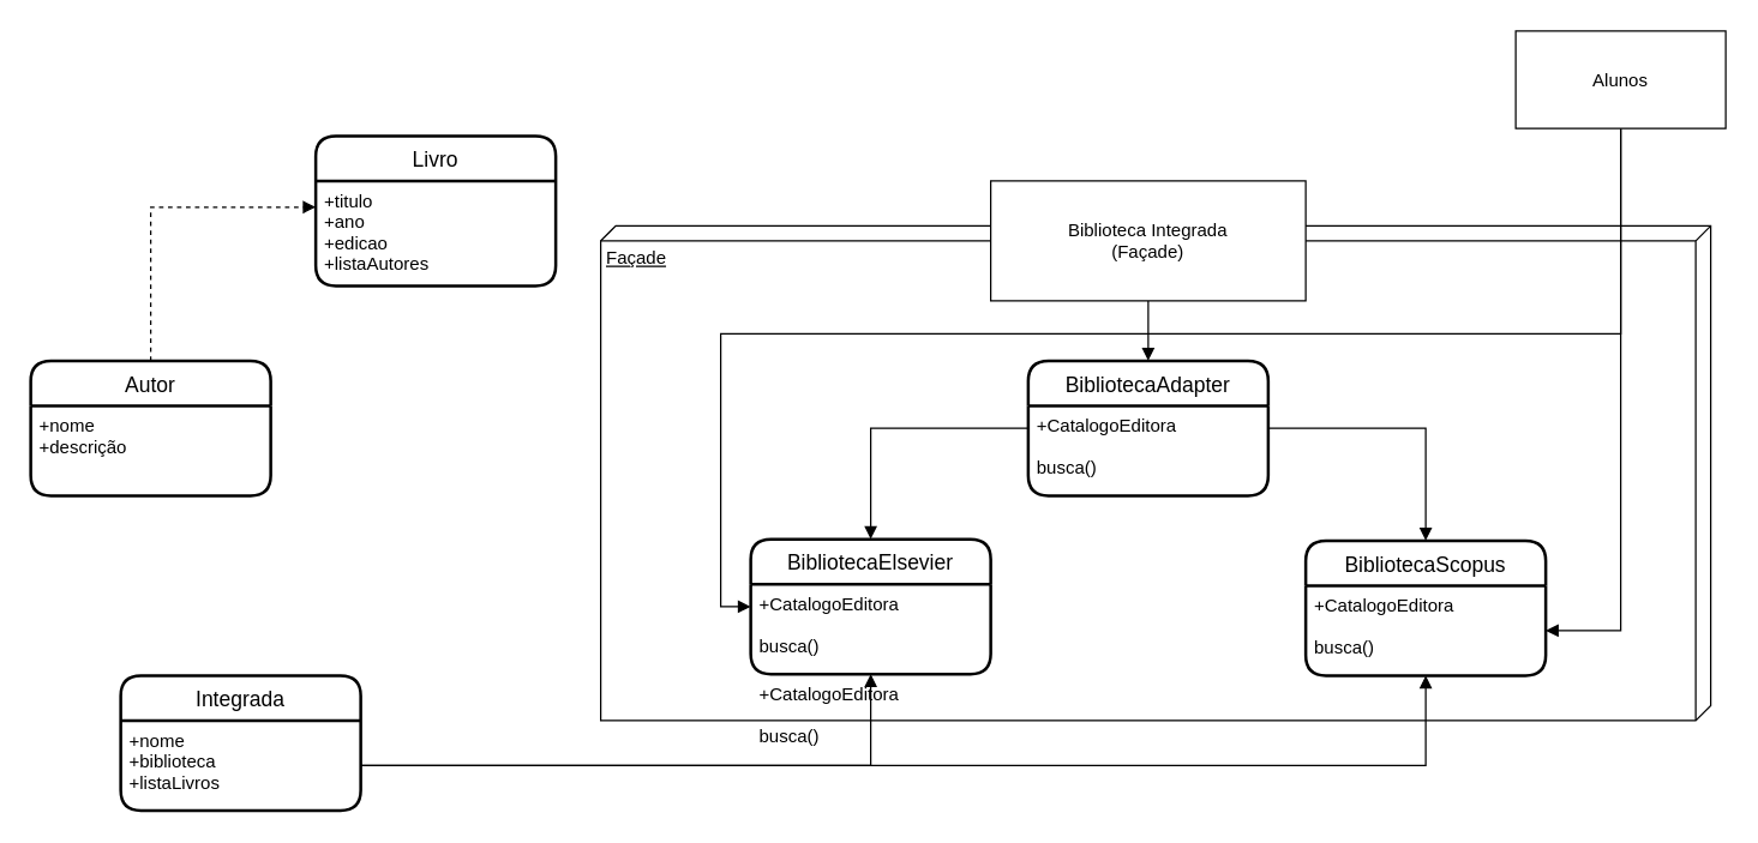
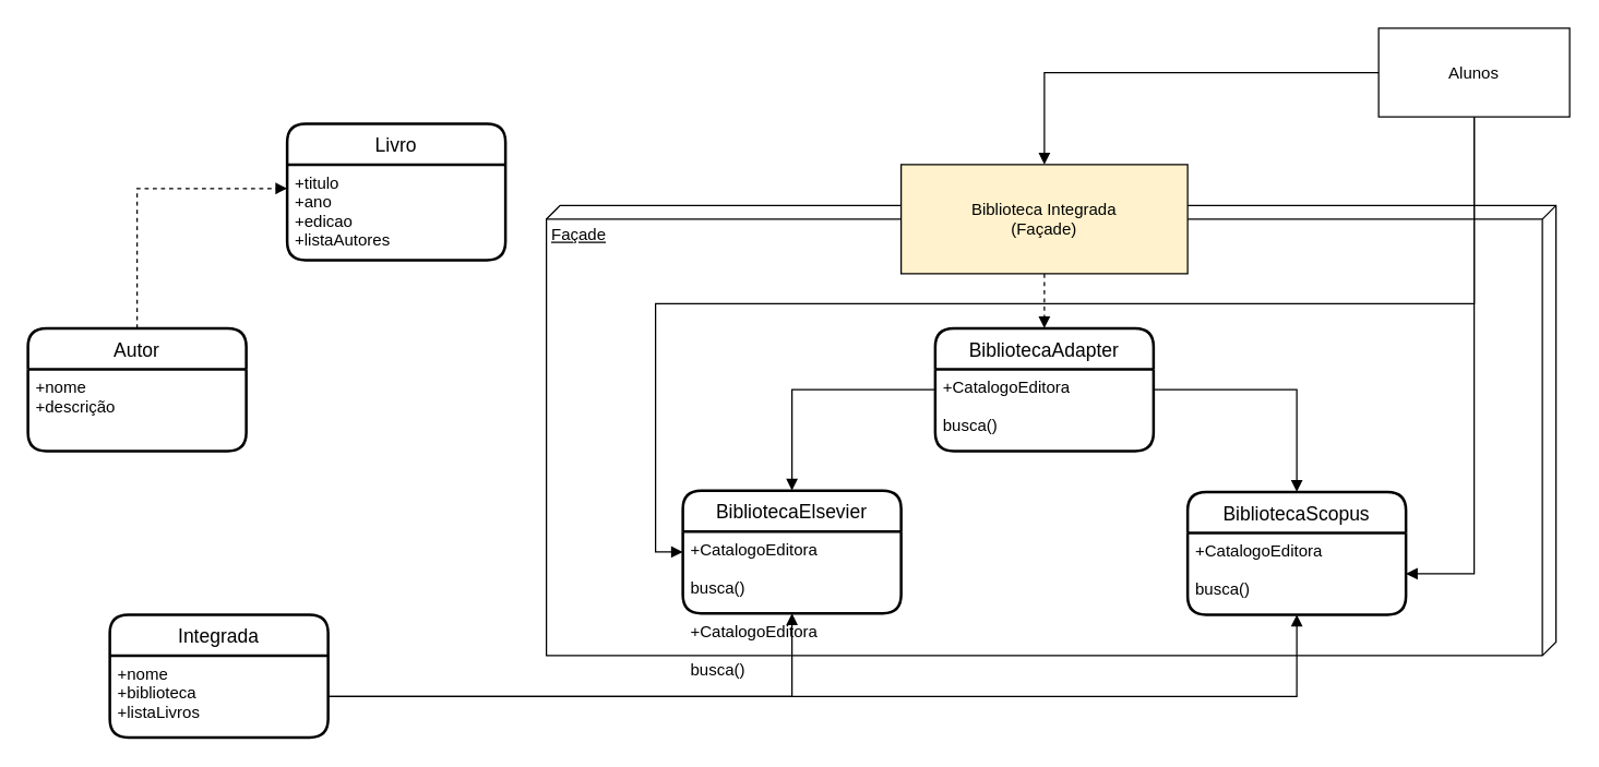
+ <mxCell id="12" style="edgeStyle=orthogonalEdgeStyle;rounded=0;orthogonalLoop=1;jettySize=auto;html=1;exitX=0;exitY=0.5;exitDx=0;exitDy=0;startArrow=none;startFill=0;endArrow=block;endFill=1;" edge="1" parent="1" source="15" target="11"><mxGeometry relative="1" as="geometry" /></mxCell>
- <mxCell id="11" value="Biblioteca Integrada&lt;br&gt;(Façade)" style="whiteSpace=wrap;html=1;align=center;" vertex="1" parent="1"><mxGeometry x="660" y="120" width="210" height="80" as="geometry" /></mxCell>
+ <mxCell id="11" value="Biblioteca Integrada&lt;br&gt;(Façade)" style="whiteSpace=wrap;html=1;align=center;fillColor=#fff2cc;" vertex="1" parent="1"><mxGeometry x="660" y="120" width="210" height="80" as="geometry" /></mxCell>
- <mxCell id="10" style="edgeStyle=orthogonalEdgeStyle;rounded=0;orthogonalLoop=1;jettySize=auto;html=1;exitX=0.5;exitY=1;exitDx=0;exitDy=0;startArrow=none;startFill=0;endArrow=block;endFill=1;" edge="1" parent="1" source="11" target="16"><mxGeometry relative="1" as="geometry" /></mxCell>
+ <mxCell id="10" style="edgeStyle=orthogonalEdgeStyle;rounded=0;orthogonalLoop=1;jettySize=auto;html=1;exitX=0.5;exitY=1;exitDx=0;exitDy=0;startArrow=none;startFill=0;endArrow=block;endFill=1;dashed=1;" edge="1" parent="1" source="11" target="16"><mxGeometry relative="1" as="geometry" /></mxCell>
